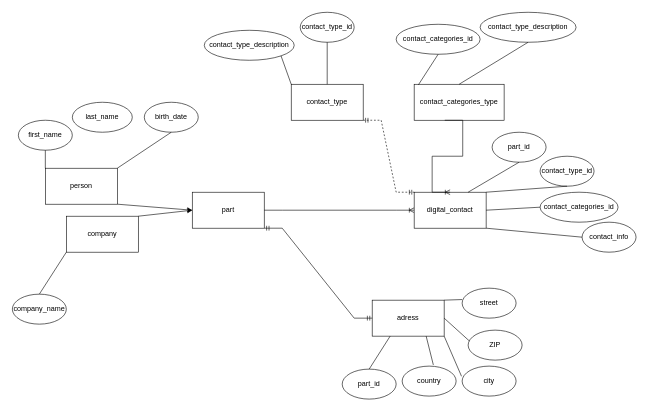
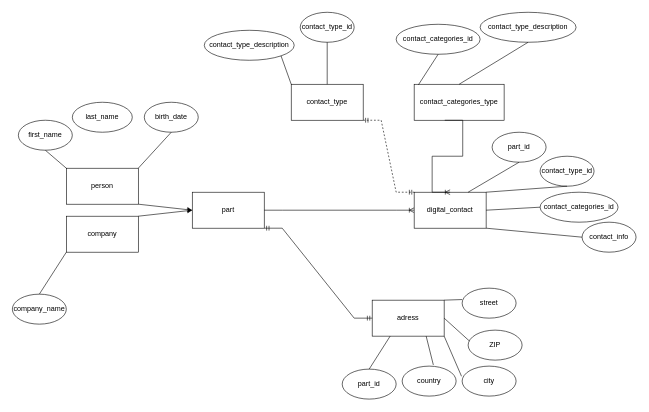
- <mxCell id="4" value="person" style="rounded=0;whiteSpace=wrap;html=1;" vertex="1" parent="1"><mxGeometry x="75" y="280" width="120" height="60" as="geometry" /></mxCell>
+ <mxCell id="4" value="person" style="rounded=0;whiteSpace=wrap;html=1;" vertex="1" parent="1"><mxGeometry x="110" y="280" width="120" height="60" as="geometry" /></mxCell>
